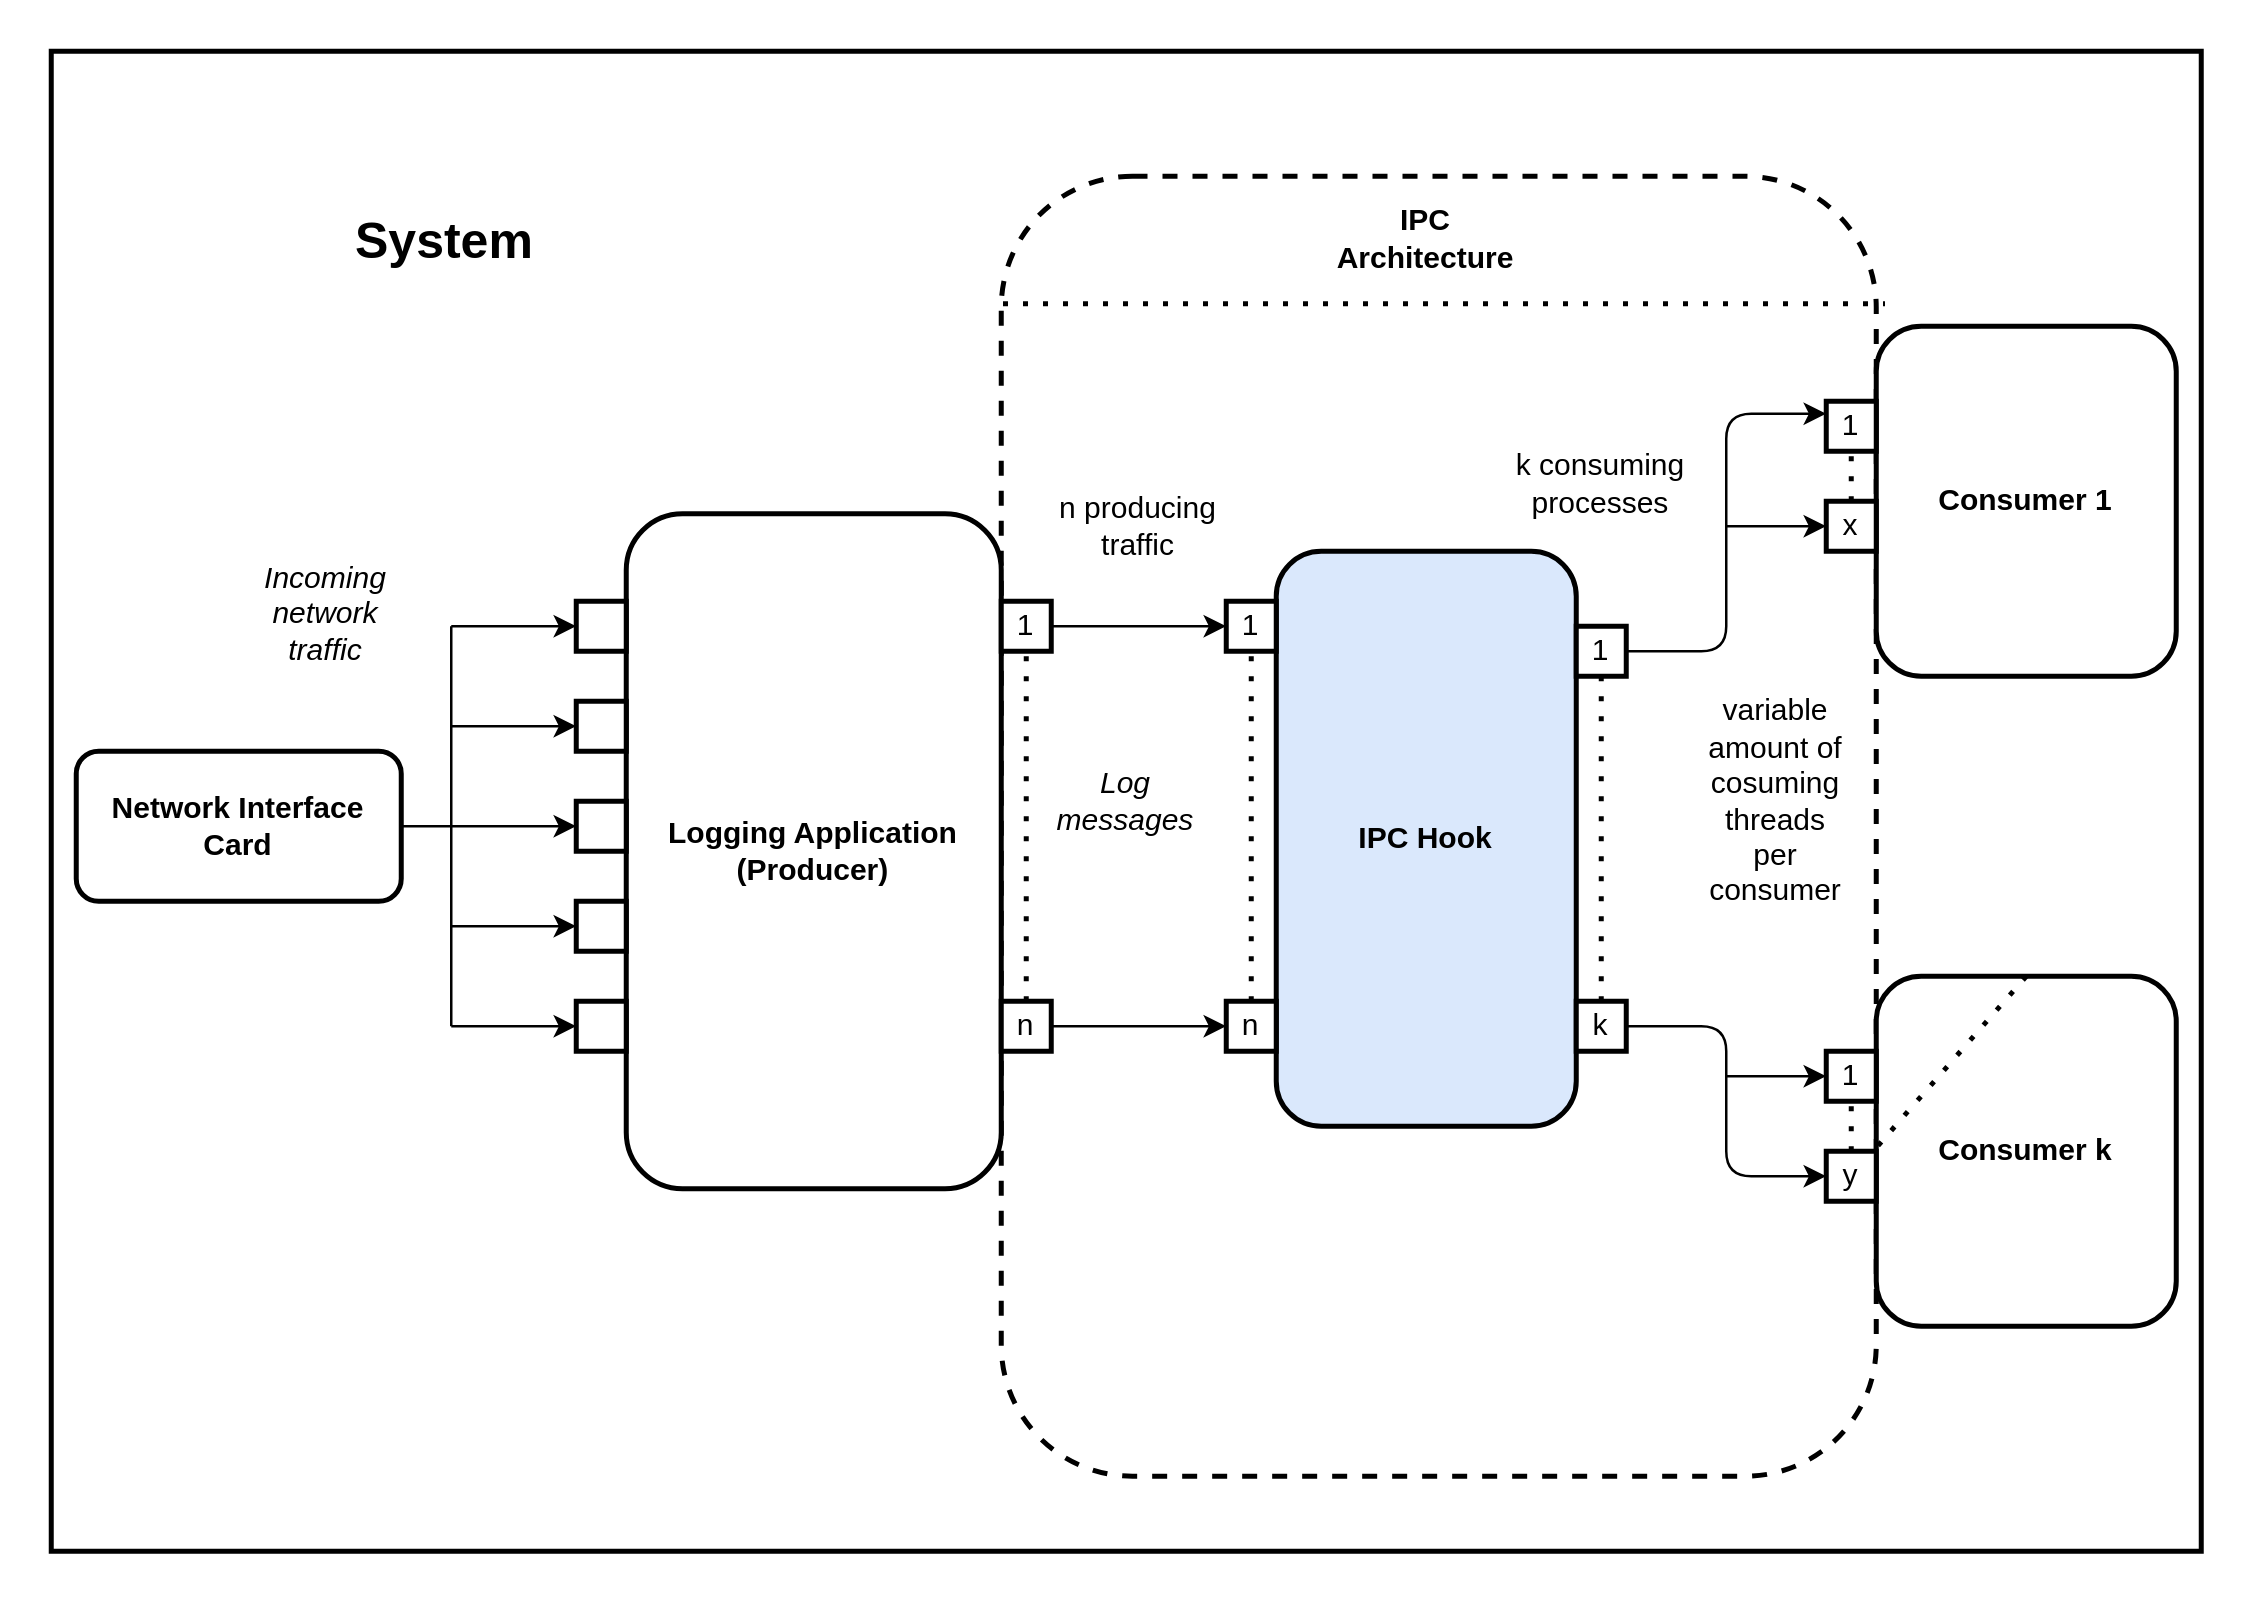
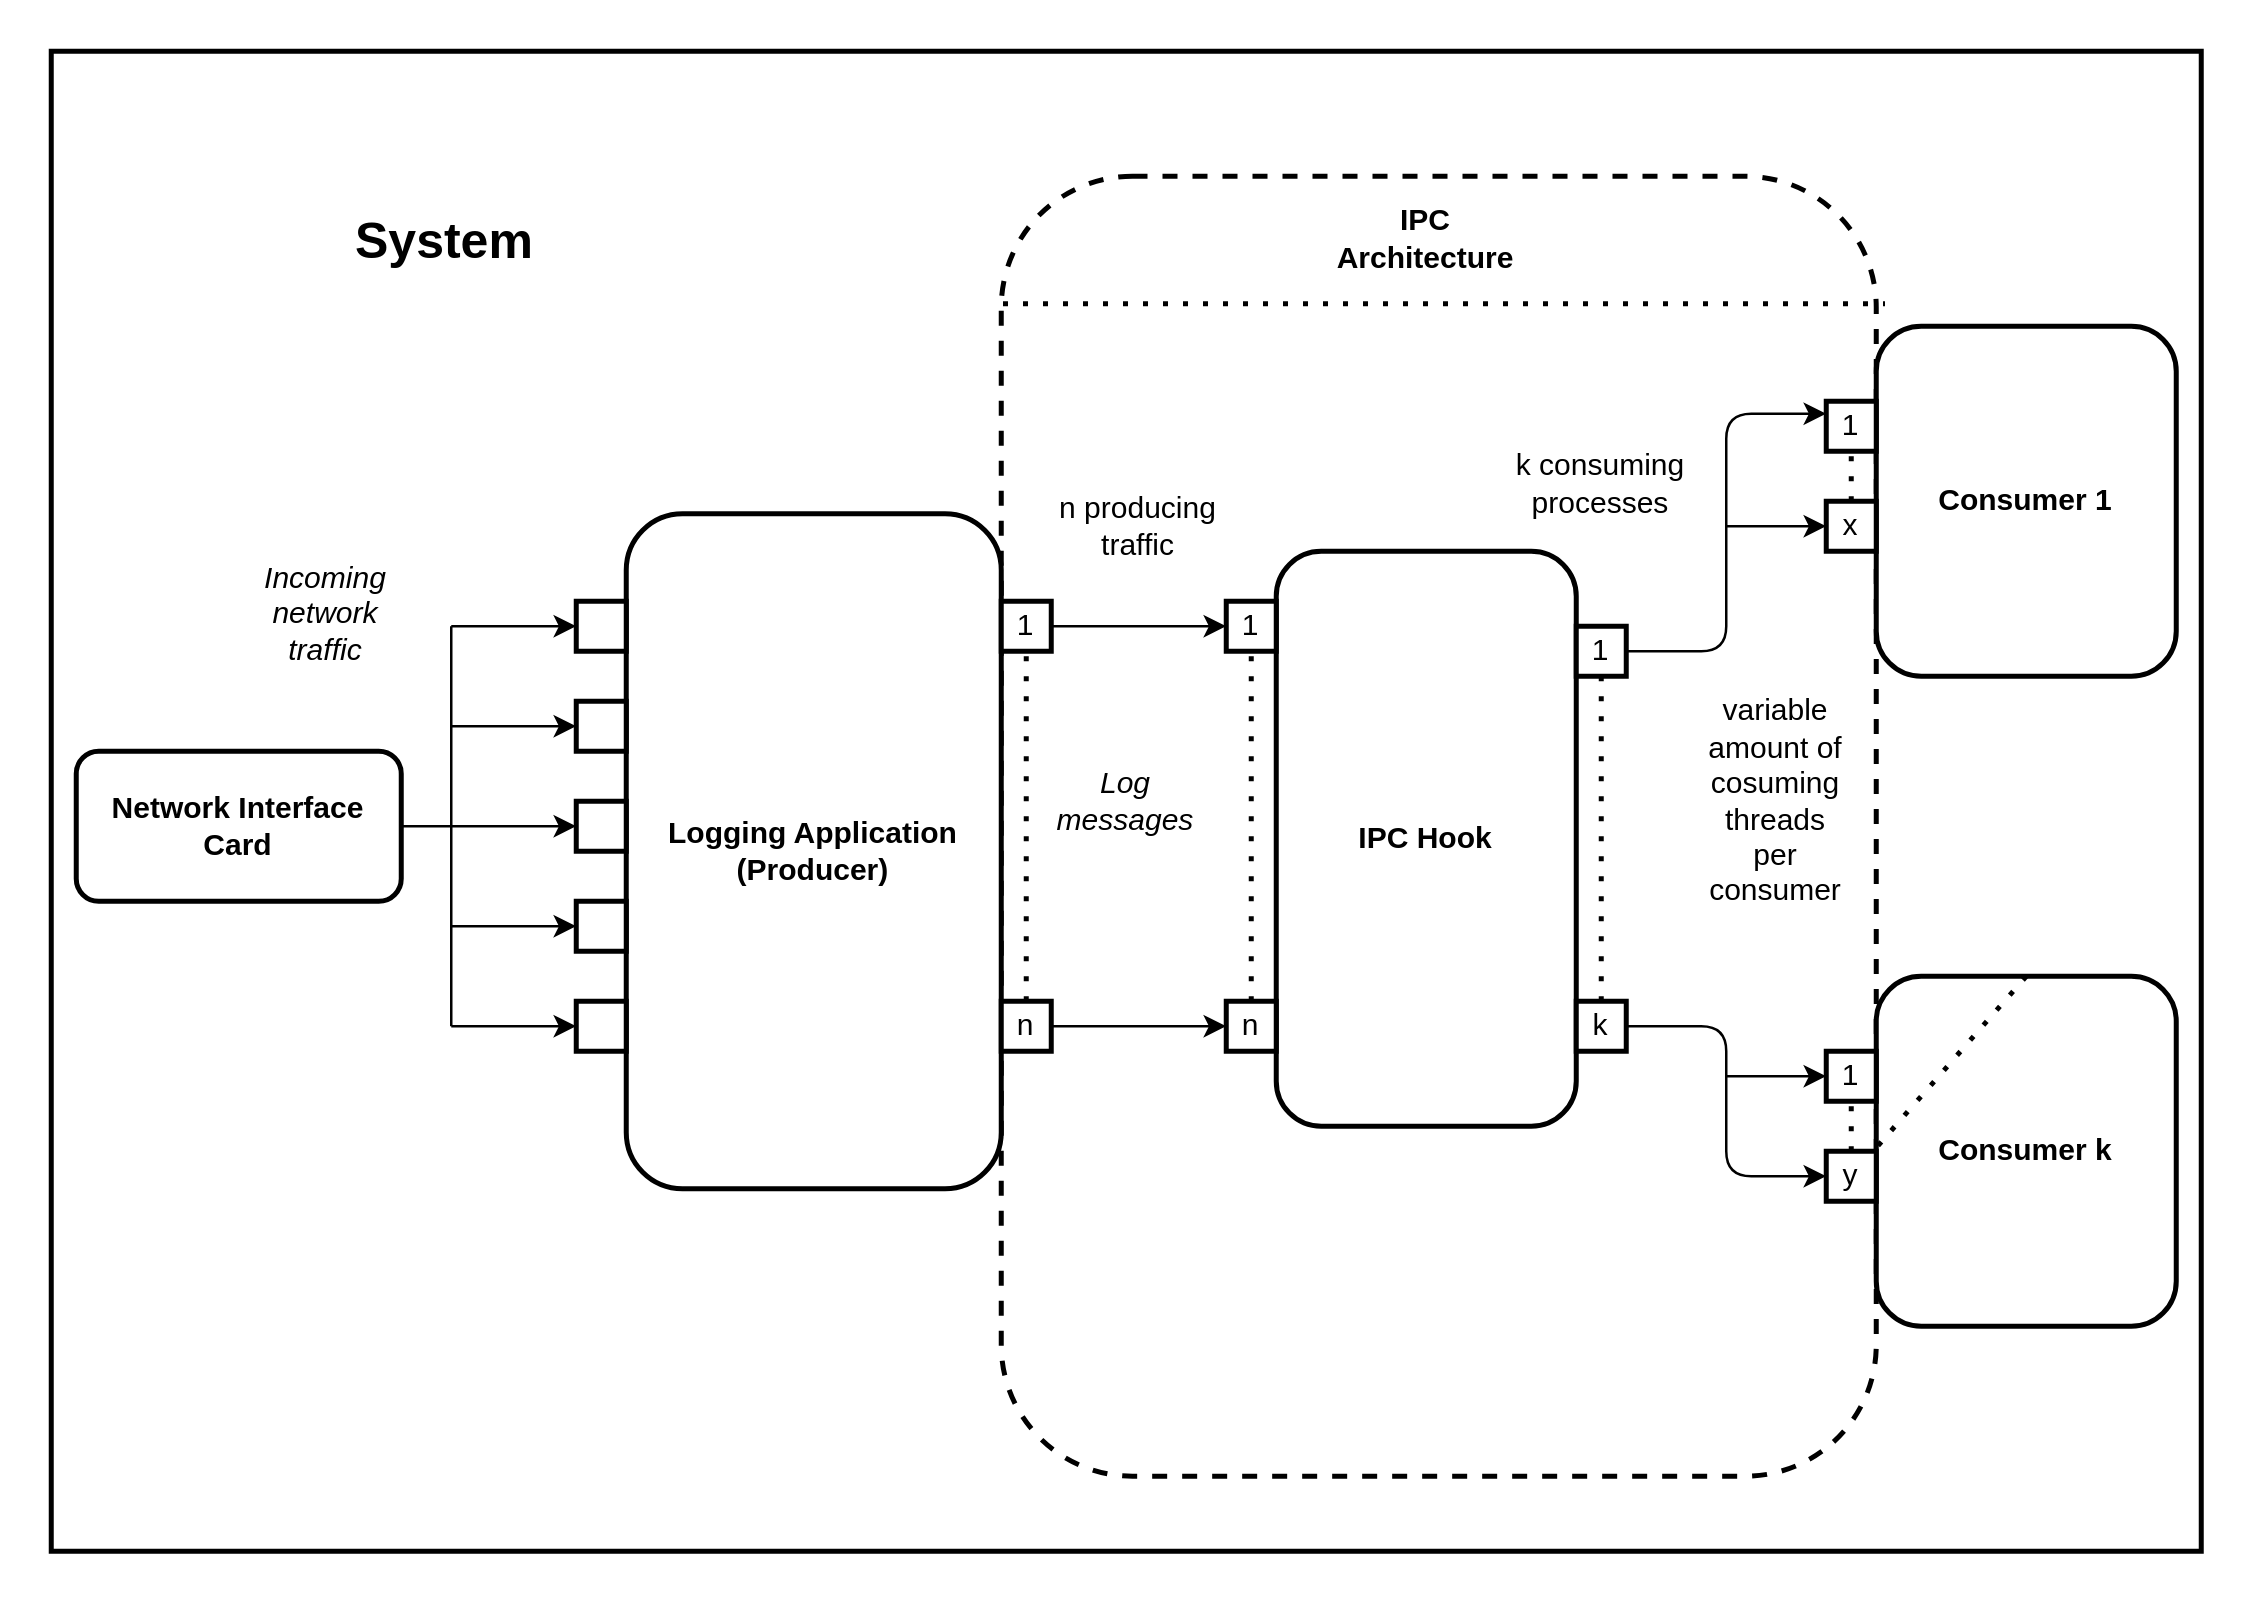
- <mxCell id="22" value="&lt;b&gt;IPC Hook&lt;/b&gt;" style="rounded=1;whiteSpace=wrap;html=1;strokeColor=#000000;strokeWidth=2;fontSize=12;fontColor=#000000;fillColor=#dae8fc;" parent="1" vertex="1"><mxGeometry x="510" y="220" width="120" height="230" as="geometry" /></mxCell>
+ <mxCell id="22" value="&lt;b&gt;IPC Hook&lt;/b&gt;" style="rounded=1;whiteSpace=wrap;html=1;strokeColor=#000000;strokeWidth=2;fontSize=12;fontColor=#000000;fillColor=#FFFFFF;" parent="1" vertex="1"><mxGeometry x="510" y="220" width="120" height="230" as="geometry" /></mxCell>
